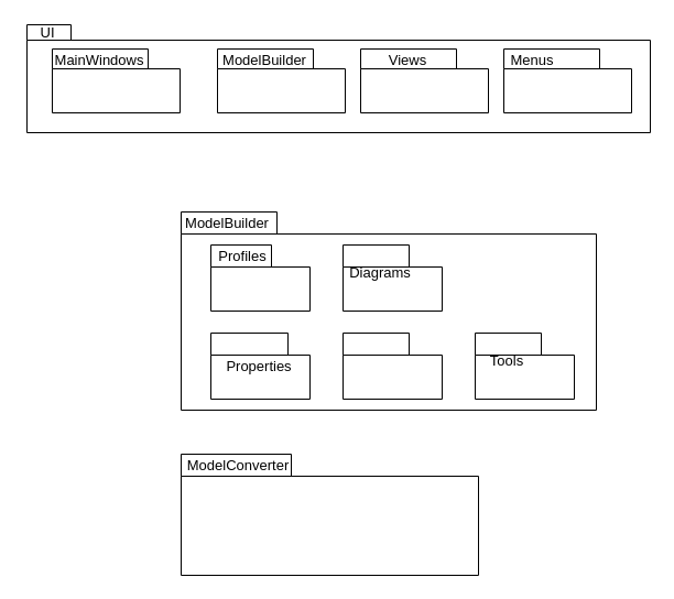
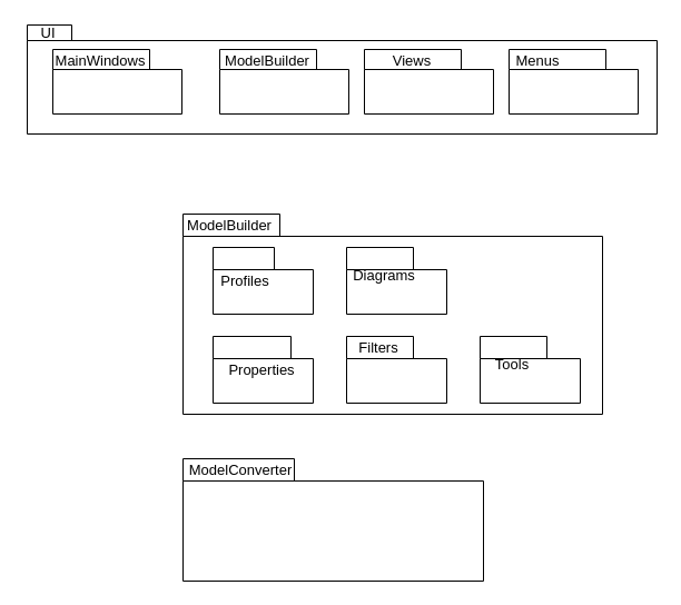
- <mxCell id="21" value="Profiles" style="text;html=1;strokeColor=none;fillColor=none;align=center;verticalAlign=middle;whiteSpace=wrap;rounded=0;shadow=0;fontSize=13;" vertex="1" parent="19"><mxGeometry x="9" width="40" height="20" as="geometry" /></mxCell>
+ <mxCell id="21" value="Profiles" style="text;html=1;strokeColor=none;fillColor=none;align=center;verticalAlign=middle;whiteSpace=wrap;rounded=0;shadow=0;fontSize=13;" vertex="1" parent="19"><mxGeometry x="9" y="20" width="40" height="20" as="geometry" /></mxCell>
+ <mxCell id="30" value="Filters" style="text;html=1;strokeColor=none;fillColor=none;align=center;verticalAlign=middle;whiteSpace=wrap;rounded=0;shadow=0;fontSize=13;" vertex="1" parent="28"><mxGeometry x="9" width="40" height="20" as="geometry" /></mxCell>
